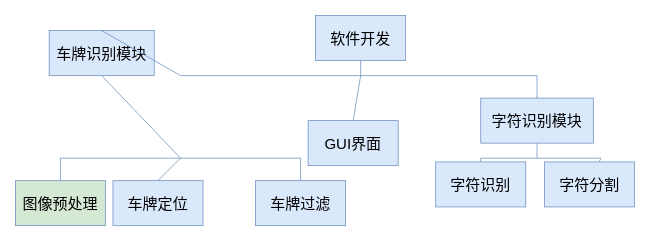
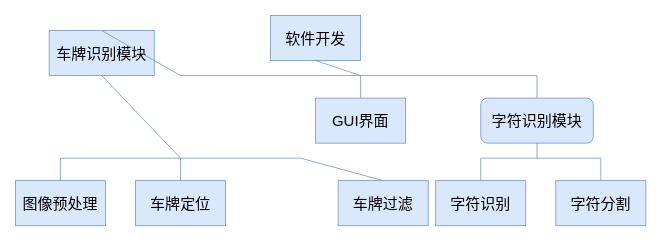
- <mxCell id="2" value="&lt;font style=&quot;font-size: 20px&quot;&gt;软件开发&lt;/font&gt;" style="rounded=0;whiteSpace=wrap;html=1;fillColor=#dae8fc;strokeColor=#6c8ebf;" parent="1" vertex="1"><mxGeometry x="420" y="20" width="120" height="60" as="geometry" /></mxCell>
+ <mxCell id="2" value="&lt;font style=&quot;font-size: 20px&quot;&gt;软件开发&lt;/font&gt;" style="rounded=0;whiteSpace=wrap;html=1;fillColor=#dae8fc;strokeColor=#6c8ebf;" parent="1" vertex="1"><mxGeometry x="360" y="20" width="120" height="60" as="geometry" /></mxCell>
- <mxCell id="7" value="&lt;font style=&quot;font-size: 20px&quot;&gt;字符识别模块&lt;br&gt;&lt;/font&gt;" style="rounded=0;whiteSpace=wrap;html=1;fillColor=#dae8fc;strokeColor=#6c8ebf;" parent="1" vertex="1"><mxGeometry x="640" y="130" width="150" height="60" as="geometry" /></mxCell>
+ <mxCell id="7" value="&lt;font style=&quot;font-size: 20px&quot;&gt;字符识别模块&lt;br&gt;&lt;/font&gt;" style="whiteSpace=wrap;html=1;fillColor=#dae8fc;strokeColor=#6c8ebf;rounded=1;" parent="1" vertex="1"><mxGeometry x="640" y="130" width="150" height="60" as="geometry" /></mxCell>
- <mxCell id="9" value="&lt;font style=&quot;font-size: 20px&quot;&gt;GUI界面&lt;br&gt;&lt;/font&gt;" style="rounded=0;whiteSpace=wrap;html=1;fillColor=#dae8fc;strokeColor=#6c8ebf;" parent="1" vertex="1"><mxGeometry x="410" y="160" width="120" height="60" as="geometry" /></mxCell>
+ <mxCell id="9" value="&lt;font style=&quot;font-size: 20px&quot;&gt;GUI界面&lt;br&gt;&lt;/font&gt;" style="rounded=0;whiteSpace=wrap;html=1;fillColor=#dae8fc;strokeColor=#6c8ebf;" parent="1" vertex="1"><mxGeometry x="420" y="130" width="120" height="60" as="geometry" /></mxCell>
- <mxCell id="8" value="&lt;font style=&quot;font-size: 20px&quot;&gt;字符识别&lt;br&gt;&lt;/font&gt;" style="rounded=0;whiteSpace=wrap;html=1;fillColor=#dae8fc;strokeColor=#6c8ebf;" parent="1" vertex="1"><mxGeometry x="580" y="215" width="120" height="60" as="geometry" /></mxCell>
+ <mxCell id="8" value="&lt;font style=&quot;font-size: 20px&quot;&gt;字符识别&lt;br&gt;&lt;/font&gt;" style="rounded=0;whiteSpace=wrap;html=1;fillColor=#dae8fc;strokeColor=#6c8ebf;" parent="1" vertex="1"><mxGeometry x="580" y="240" width="120" height="60" as="geometry" /></mxCell>
- <mxCell id="10" value="&lt;font style=&quot;font-size: 20px&quot;&gt;字符分割&lt;br&gt;&lt;/font&gt;" style="rounded=0;whiteSpace=wrap;html=1;fillColor=#dae8fc;strokeColor=#6c8ebf;" parent="1" vertex="1"><mxGeometry x="725" y="215" width="120" height="60" as="geometry" /></mxCell>
+ <mxCell id="10" value="&lt;font style=&quot;font-size: 20px&quot;&gt;字符分割&lt;br&gt;&lt;/font&gt;" style="rounded=0;whiteSpace=wrap;html=1;fillColor=#dae8fc;strokeColor=#6c8ebf;" parent="1" vertex="1"><mxGeometry x="740" y="240" width="120" height="60" as="geometry" /></mxCell>
- <mxCell id="4" value="&lt;font style=&quot;font-size: 20px&quot;&gt;图像预处理&lt;/font&gt;" style="rounded=0;whiteSpace=wrap;html=1;fillColor=#d5e8d4;strokeColor=#6c8ebf;" parent="1" vertex="1"><mxGeometry x="20" y="240" width="120" height="60" as="geometry" /></mxCell>
+ <mxCell id="4" value="&lt;font style=&quot;font-size: 20px&quot;&gt;图像预处理&lt;/font&gt;" style="rounded=0;whiteSpace=wrap;html=1;fillColor=#dae8fc;strokeColor=#6c8ebf;" parent="1" vertex="1"><mxGeometry x="20" y="240" width="120" height="60" as="geometry" /></mxCell>
- <mxCell id="5" value="&lt;font style=&quot;font-size: 20px&quot;&gt;车牌定位&lt;br&gt;&lt;/font&gt;" style="rounded=0;whiteSpace=wrap;html=1;fillColor=#dae8fc;strokeColor=#6c8ebf;" parent="1" vertex="1"><mxGeometry x="150" y="240" width="120" height="60" as="geometry" /></mxCell>
+ <mxCell id="5" value="&lt;font style=&quot;font-size: 20px&quot;&gt;车牌定位&lt;br&gt;&lt;/font&gt;" style="rounded=0;whiteSpace=wrap;html=1;fillColor=#dae8fc;strokeColor=#6c8ebf;" parent="1" vertex="1"><mxGeometry x="180" y="240" width="120" height="60" as="geometry" /></mxCell>
- <mxCell id="6" value="&lt;font style=&quot;font-size: 20px&quot;&gt;车牌过滤&lt;br&gt;&lt;/font&gt;" style="rounded=0;whiteSpace=wrap;html=1;fillColor=#dae8fc;strokeColor=#6c8ebf;" parent="1" vertex="1"><mxGeometry x="340" y="240" width="120" height="60" as="geometry" /></mxCell>
+ <mxCell id="6" value="&lt;font style=&quot;font-size: 20px&quot;&gt;车牌过滤&lt;br&gt;&lt;/font&gt;" style="rounded=0;whiteSpace=wrap;html=1;fillColor=#dae8fc;strokeColor=#6c8ebf;" parent="1" vertex="1"><mxGeometry x="450" y="240" width="120" height="60" as="geometry" /></mxCell>
